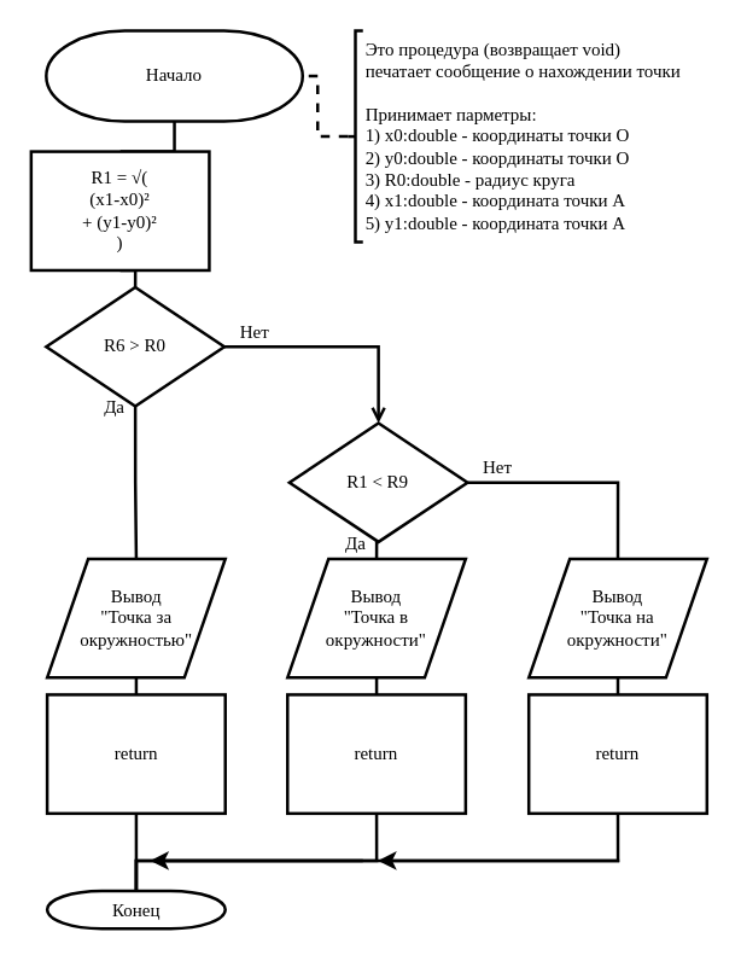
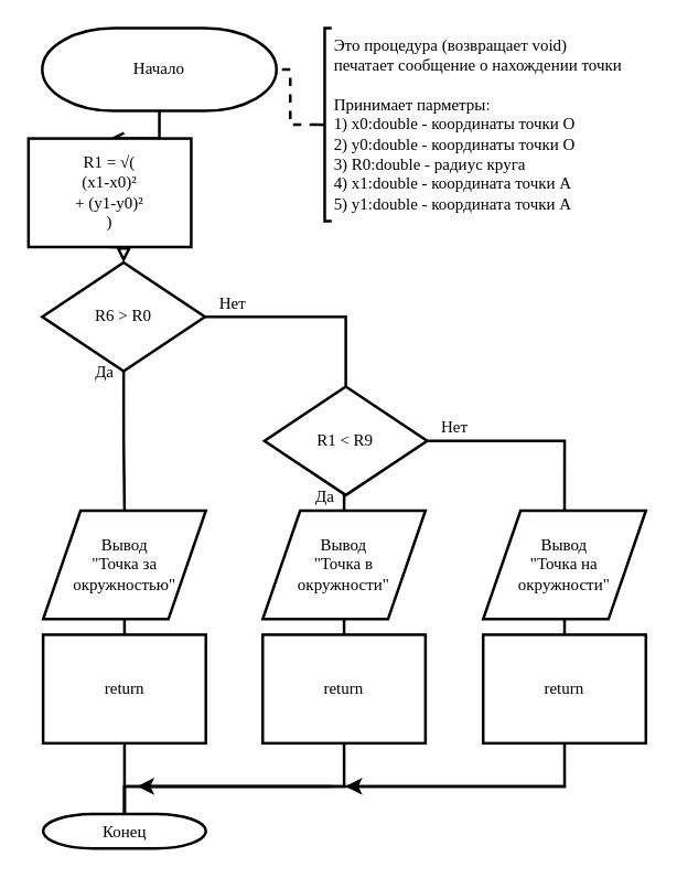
- <mxCell id="2" style="edgeStyle=orthogonalEdgeStyle;rounded=0;orthogonalLoop=1;jettySize=auto;html=1;exitX=0.5;exitY=1;exitDx=0;exitDy=0;exitPerimeter=0;entryX=0.5;entryY=0;entryDx=0;entryDy=0;strokeWidth=2;endArrow=none;endFill=0;fontFamily=Times New Roman;" parent="1" source="3" target="5" edge="1"><mxGeometry relative="1" as="geometry" /></mxCell>
+ <mxCell id="2" style="edgeStyle=orthogonalEdgeStyle;rounded=0;orthogonalLoop=1;jettySize=auto;html=1;exitX=0.5;exitY=1;exitDx=0;exitDy=0;exitPerimeter=0;entryX=0.5;entryY=0;entryDx=0;entryDy=0;strokeWidth=2;endArrow=open;endFill=0;fontFamily=Times New Roman;" parent="1" source="3" target="5" edge="1"><mxGeometry relative="1" as="geometry" /></mxCell>
- <mxCell id="4" style="edgeStyle=orthogonalEdgeStyle;rounded=0;orthogonalLoop=1;jettySize=auto;html=1;exitX=0.5;exitY=1;exitDx=0;exitDy=0;entryX=0.5;entryY=0;entryDx=0;entryDy=0;entryPerimeter=0;strokeWidth=2;endArrow=none;endFill=0;fontFamily=Times New Roman;" parent="1" source="5" target="8" edge="1"><mxGeometry relative="1" as="geometry" /></mxCell>
+ <mxCell id="4" style="edgeStyle=orthogonalEdgeStyle;rounded=0;orthogonalLoop=1;jettySize=auto;html=1;exitX=0.5;exitY=1;exitDx=0;exitDy=0;entryX=0.5;entryY=0;entryDx=0;entryDy=0;entryPerimeter=0;strokeWidth=2;endArrow=block;endFill=0;fontFamily=Times New Roman;" parent="1" source="5" target="8" edge="1"><mxGeometry relative="1" as="geometry" /></mxCell>
- <mxCell id="7" style="edgeStyle=orthogonalEdgeStyle;rounded=0;orthogonalLoop=1;jettySize=auto;html=1;exitX=1;exitY=0.5;exitDx=0;exitDy=0;exitPerimeter=0;entryX=0.5;entryY=0;entryDx=0;entryDy=0;entryPerimeter=0;endArrow=open;endFill=0;strokeWidth=2;fontFamily=Times New Roman;" edge="1" parent="1" source="8" target="11"><mxGeometry relative="1" as="geometry" /></mxCell>
+ <mxCell id="7" style="edgeStyle=orthogonalEdgeStyle;rounded=0;orthogonalLoop=1;jettySize=auto;html=1;exitX=1;exitY=0.5;exitDx=0;exitDy=0;exitPerimeter=0;entryX=0.5;entryY=0;entryDx=0;entryDy=0;entryPerimeter=0;endArrow=none;endFill=0;strokeWidth=2;fontFamily=Times New Roman;" edge="1" parent="1" source="8" target="11"><mxGeometry relative="1" as="geometry" /></mxCell>
